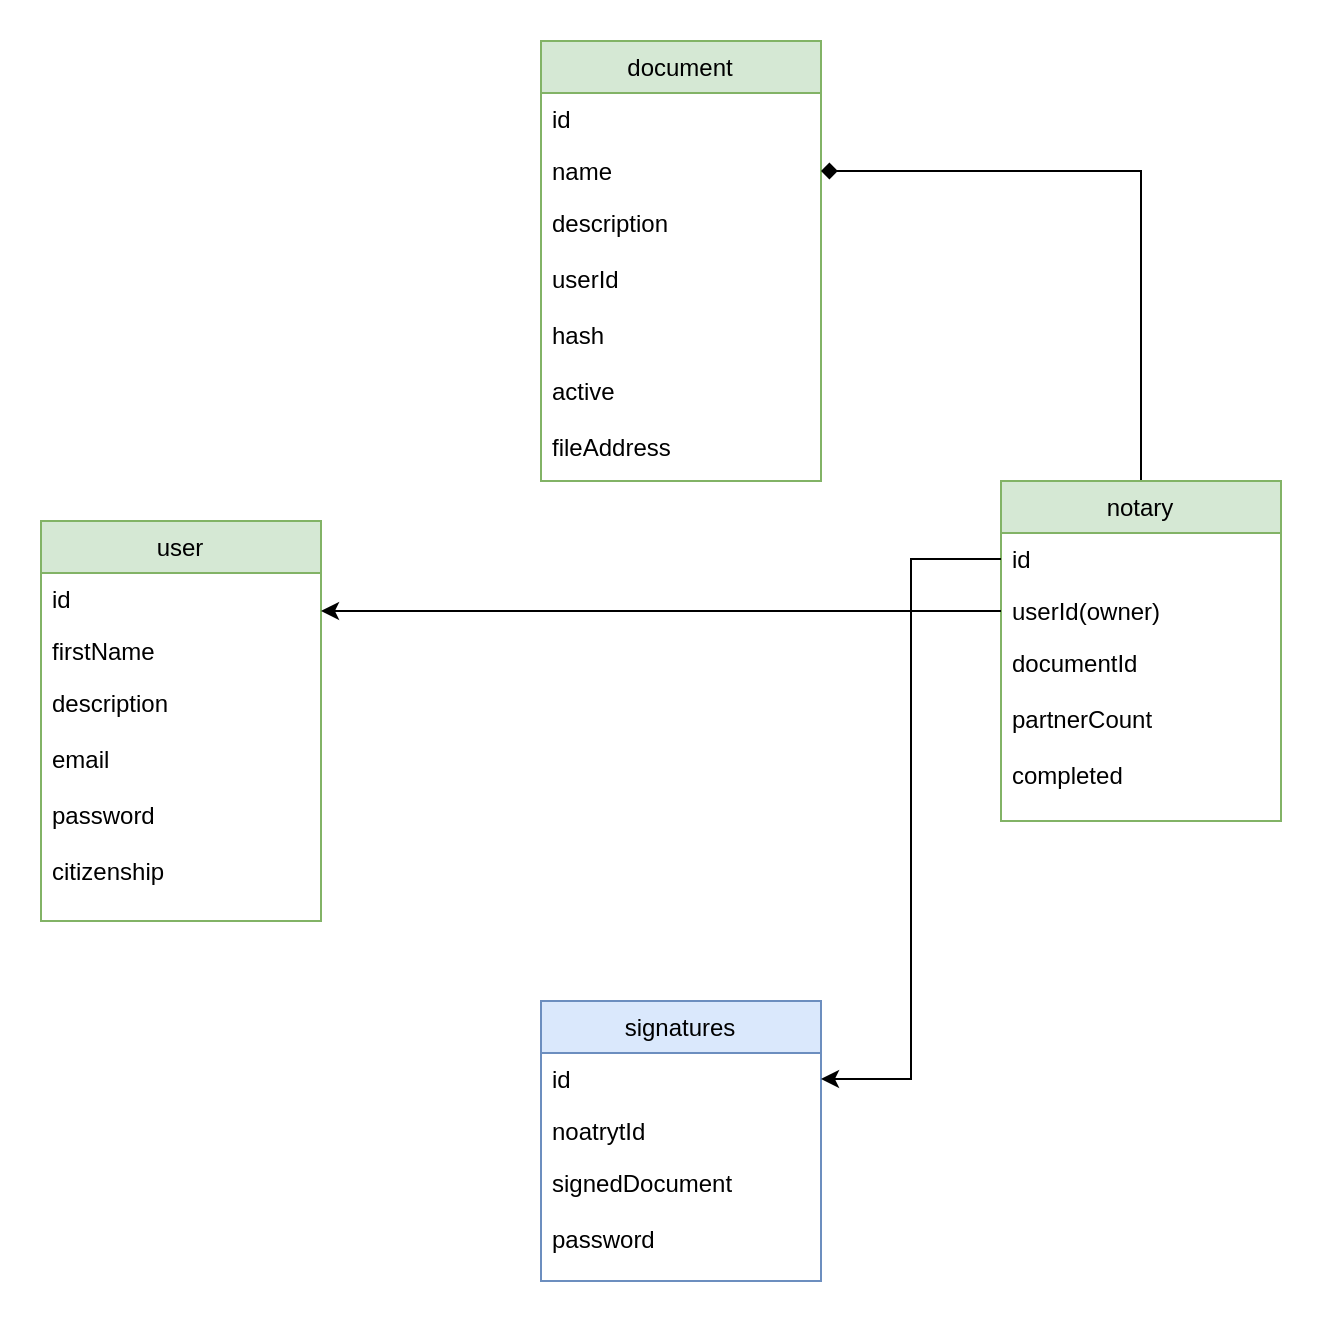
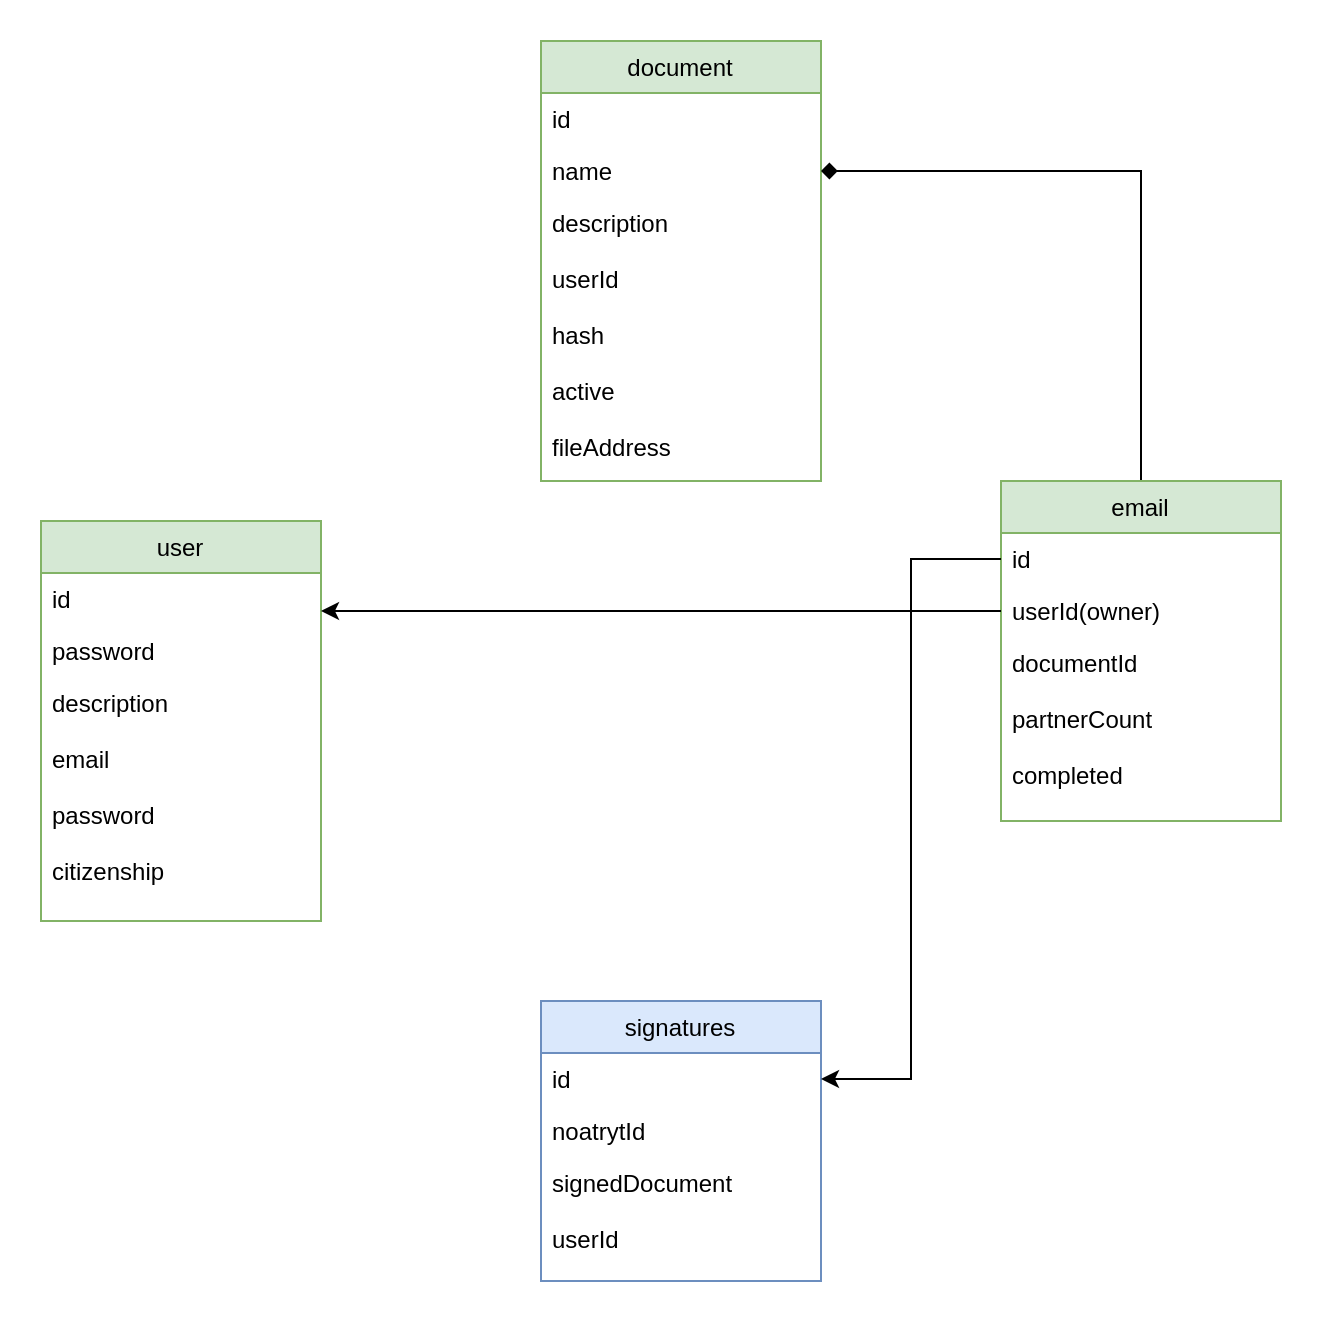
- <mxCell id="11" value="notary" style="swimlane;fontStyle=0;childLayout=stackLayout;horizontal=1;startSize=26;fillColor=#d5e8d4;horizontalStack=0;resizeParent=1;resizeParentMax=0;resizeLast=0;collapsible=1;marginBottom=0;strokeColor=#82b366;" parent="1" vertex="1"><mxGeometry x="500" y="240" width="140" height="170" as="geometry" /></mxCell>
+ <mxCell id="11" value="email" style="swimlane;fontStyle=0;childLayout=stackLayout;horizontal=1;startSize=26;fillColor=#d5e8d4;horizontalStack=0;resizeParent=1;resizeParentMax=0;resizeLast=0;collapsible=1;marginBottom=0;strokeColor=#82b366;" parent="1" vertex="1"><mxGeometry x="500" y="240" width="140" height="170" as="geometry" /></mxCell>
- <mxCell id="8" value="firstName" style="text;strokeColor=none;fillColor=none;align=left;verticalAlign=top;spacingLeft=4;spacingRight=4;overflow=hidden;rotatable=0;points=[[0,0.5],[1,0.5]];portConstraint=eastwest;" parent="6" vertex="1"><mxGeometry y="52" width="140" height="26" as="geometry" /></mxCell>
+ <mxCell id="8" value="password" style="text;strokeColor=none;fillColor=none;align=left;verticalAlign=top;spacingLeft=4;spacingRight=4;overflow=hidden;rotatable=0;points=[[0,0.5],[1,0.5]];portConstraint=eastwest;" parent="6" vertex="1"><mxGeometry y="52" width="140" height="26" as="geometry" /></mxCell>
- <mxCell id="19" value="signedDocument&#10;&#10;password&#10;" style="text;strokeColor=none;fillColor=none;align=left;verticalAlign=top;spacingLeft=4;spacingRight=4;overflow=hidden;rotatable=0;points=[[0,0.5],[1,0.5]];portConstraint=eastwest;" parent="16" vertex="1"><mxGeometry y="78" width="140" height="62" as="geometry" /></mxCell>
+ <mxCell id="19" value="signedDocument&#10;&#10;userId&#10;" style="text;strokeColor=none;fillColor=none;align=left;verticalAlign=top;spacingLeft=4;spacingRight=4;overflow=hidden;rotatable=0;points=[[0,0.5],[1,0.5]];portConstraint=eastwest;" parent="16" vertex="1"><mxGeometry y="78" width="140" height="62" as="geometry" /></mxCell>
